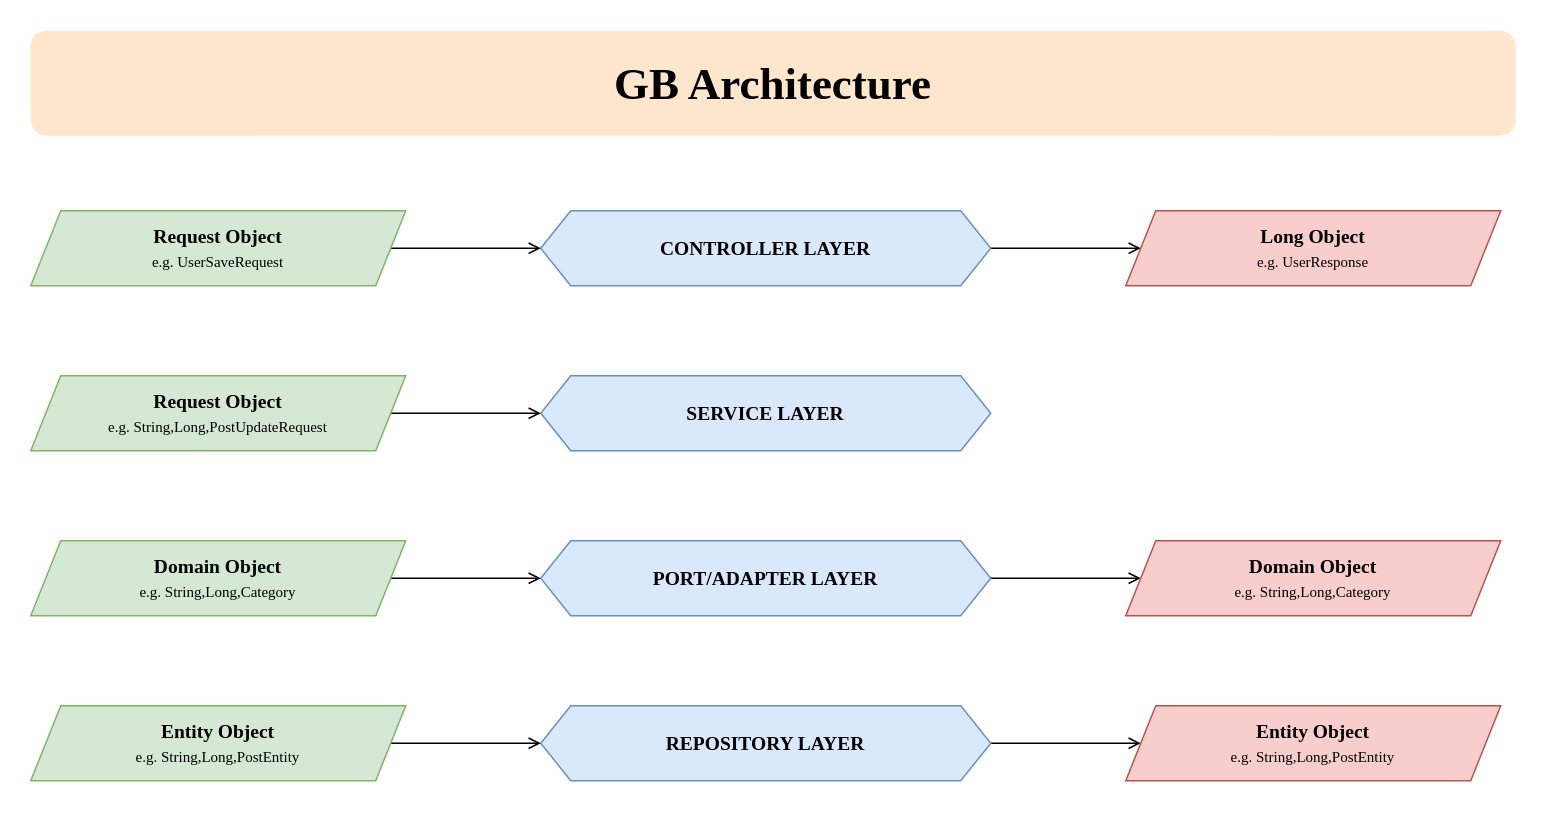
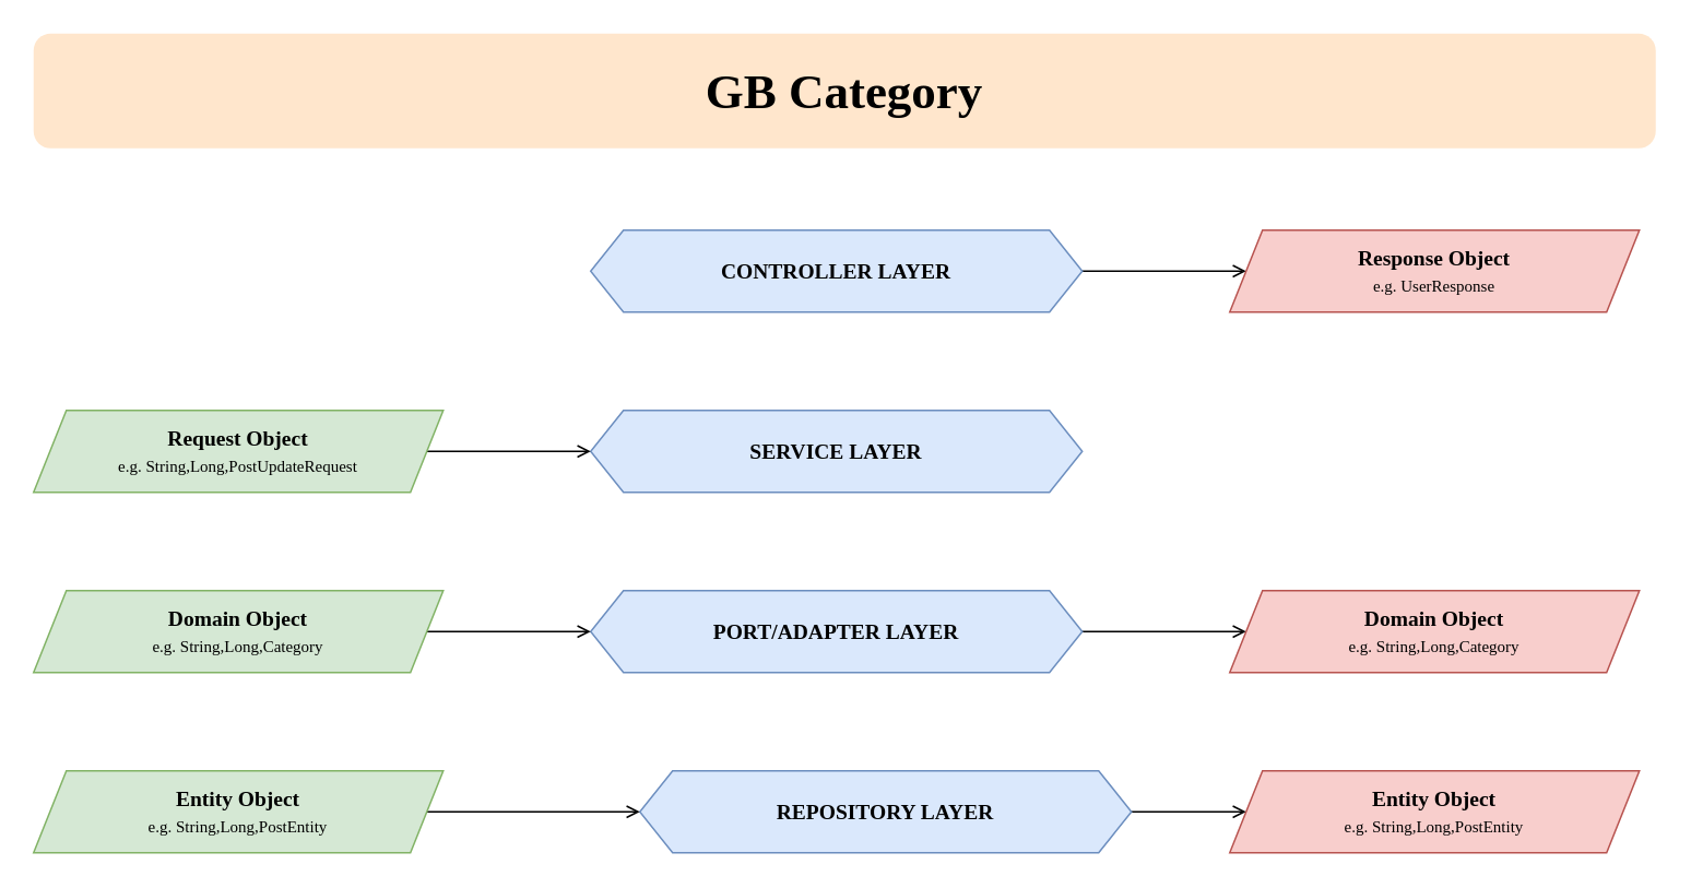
- <mxCell id="15" value="GB Architecture" style="rounded=1;whiteSpace=wrap;html=1;fontSize=30;fillColor=#ffe6cc;strokeColor=none;fontFamily=SF Mono;fontStyle=1" parent="1" vertex="1"><mxGeometry x="20" y="20" width="990" height="70" as="geometry" /></mxCell>
+ <mxCell id="15" value="GB Category" style="rounded=1;whiteSpace=wrap;html=1;fontSize=30;fillColor=#ffe6cc;strokeColor=none;fontFamily=SF Mono;fontStyle=1" parent="1" vertex="1"><mxGeometry x="20" y="20" width="990" height="70" as="geometry" /></mxCell>
- <mxCell id="5" value="&lt;font face=&quot;SF Mono&quot; style=&quot;font-size: 13px&quot;&gt;&lt;b style=&quot;font-size: 13px&quot;&gt;Request Object&lt;br&gt;&lt;/b&gt;&lt;/font&gt;&lt;font face=&quot;SF Mono&quot; style=&quot;font-size: 10px&quot;&gt;e.g. UserSaveRequest&lt;/font&gt;&lt;font face=&quot;SF Mono&quot; style=&quot;font-size: 13px&quot;&gt;&lt;br style=&quot;font-size: 13px&quot;&gt;&lt;/font&gt;" style="shape=parallelogram;perimeter=parallelogramPerimeter;whiteSpace=wrap;html=1;fixedSize=1;fillColor=#d5e8d4;strokeColor=#82b366;fontSize=13;" parent="1" vertex="1"><mxGeometry x="20" y="140" width="250" height="50" as="geometry" /></mxCell>
- <mxCell id="4" style="edgeStyle=orthogonalEdgeStyle;rounded=0;orthogonalLoop=1;jettySize=auto;html=1;exitX=1;exitY=0.5;exitDx=0;exitDy=0;entryX=0;entryY=0.5;entryDx=0;entryDy=0;endArrow=open;endFill=0;fontSize=13;" parent="1" source="5" target="3" edge="1"><mxGeometry relative="1" as="geometry" /></mxCell>
- <mxCell id="6" value="&lt;font face=&quot;SF Mono&quot; style=&quot;font-size: 13px&quot;&gt;&lt;b style=&quot;font-size: 13px&quot;&gt;Long&amp;nbsp;&lt;/b&gt;&lt;/font&gt;&lt;span style=&quot;font-family: &amp;quot;sf mono&amp;quot; ; font-size: 13px&quot;&gt;&lt;b style=&quot;font-size: 13px&quot;&gt;Object&lt;br&gt;&lt;/b&gt;&lt;/span&gt;&lt;span style=&quot;font-family: &amp;quot;sf mono&amp;quot; ; font-size: 10px&quot;&gt;e.g. UserResponse&lt;/span&gt;&lt;span style=&quot;font-family: &amp;quot;sf mono&amp;quot; ; font-size: 13px&quot;&gt;&lt;br style=&quot;font-size: 13px&quot;&gt;&lt;/span&gt;" style="shape=parallelogram;perimeter=parallelogramPerimeter;whiteSpace=wrap;html=1;fixedSize=1;fillColor=#f8cecc;strokeColor=#b85450;fontSize=13;" parent="1" vertex="1"><mxGeometry x="750" y="140" width="250" height="50" as="geometry" /></mxCell>
+ <mxCell id="6" value="&lt;font face=&quot;SF Mono&quot; style=&quot;font-size: 13px&quot;&gt;&lt;b style=&quot;font-size: 13px&quot;&gt;Response&amp;nbsp;&lt;/b&gt;&lt;/font&gt;&lt;span style=&quot;font-family: &amp;quot;sf mono&amp;quot; ; font-size: 13px&quot;&gt;&lt;b style=&quot;font-size: 13px&quot;&gt;Object&lt;br&gt;&lt;/b&gt;&lt;/span&gt;&lt;span style=&quot;font-family: &amp;quot;sf mono&amp;quot; ; font-size: 10px&quot;&gt;e.g. UserResponse&lt;/span&gt;&lt;span style=&quot;font-family: &amp;quot;sf mono&amp;quot; ; font-size: 13px&quot;&gt;&lt;br style=&quot;font-size: 13px&quot;&gt;&lt;/span&gt;" style="shape=parallelogram;perimeter=parallelogramPerimeter;whiteSpace=wrap;html=1;fixedSize=1;fillColor=#f8cecc;strokeColor=#b85450;fontSize=13;" parent="1" vertex="1"><mxGeometry x="750" y="140" width="250" height="50" as="geometry" /></mxCell>
- <mxCell id="17" value="&lt;font face=&quot;SF Mono&quot; style=&quot;font-size: 13px;&quot;&gt;REPOSITORY LAYER&lt;/font&gt;" style="shape=hexagon;perimeter=hexagonPerimeter2;whiteSpace=wrap;html=1;fixedSize=1;fillColor=#dae8fc;strokeColor=#6c8ebf;fontStyle=1;fontSize=13;" parent="1" vertex="1"><mxGeometry x="360" y="470" width="300" height="50" as="geometry" /></mxCell>
+ <mxCell id="17" value="&lt;font face=&quot;SF Mono&quot; style=&quot;font-size: 13px;&quot;&gt;REPOSITORY LAYER&lt;/font&gt;" style="shape=hexagon;perimeter=hexagonPerimeter2;whiteSpace=wrap;html=1;fixedSize=1;fillColor=#dae8fc;strokeColor=#6c8ebf;fontStyle=1;fontSize=13;" parent="1" vertex="1"><mxGeometry x="390" y="470" width="300" height="50" as="geometry" /></mxCell>
